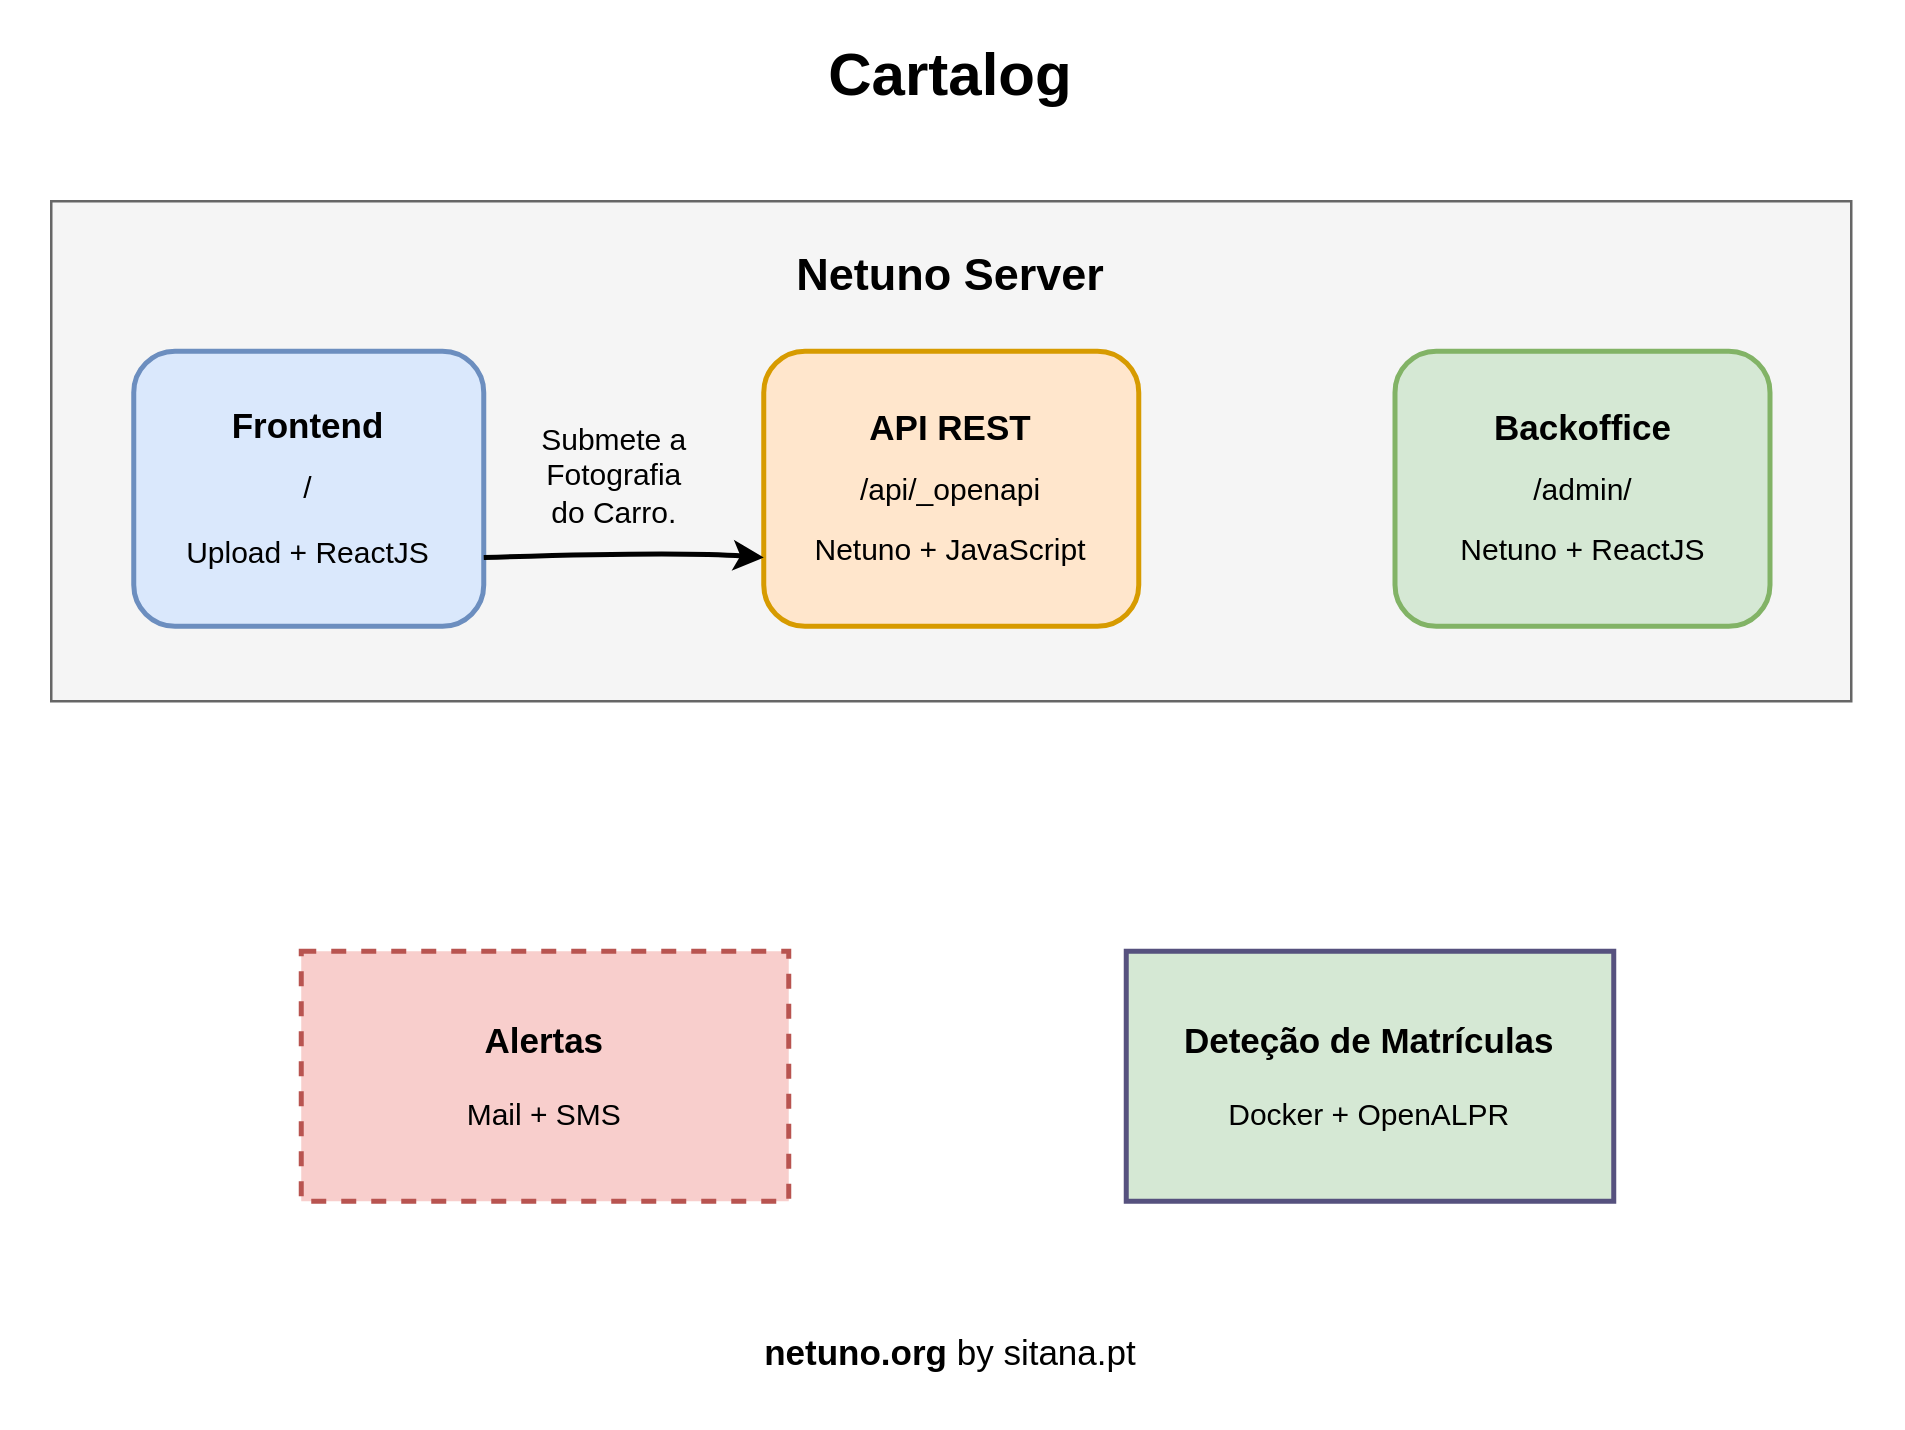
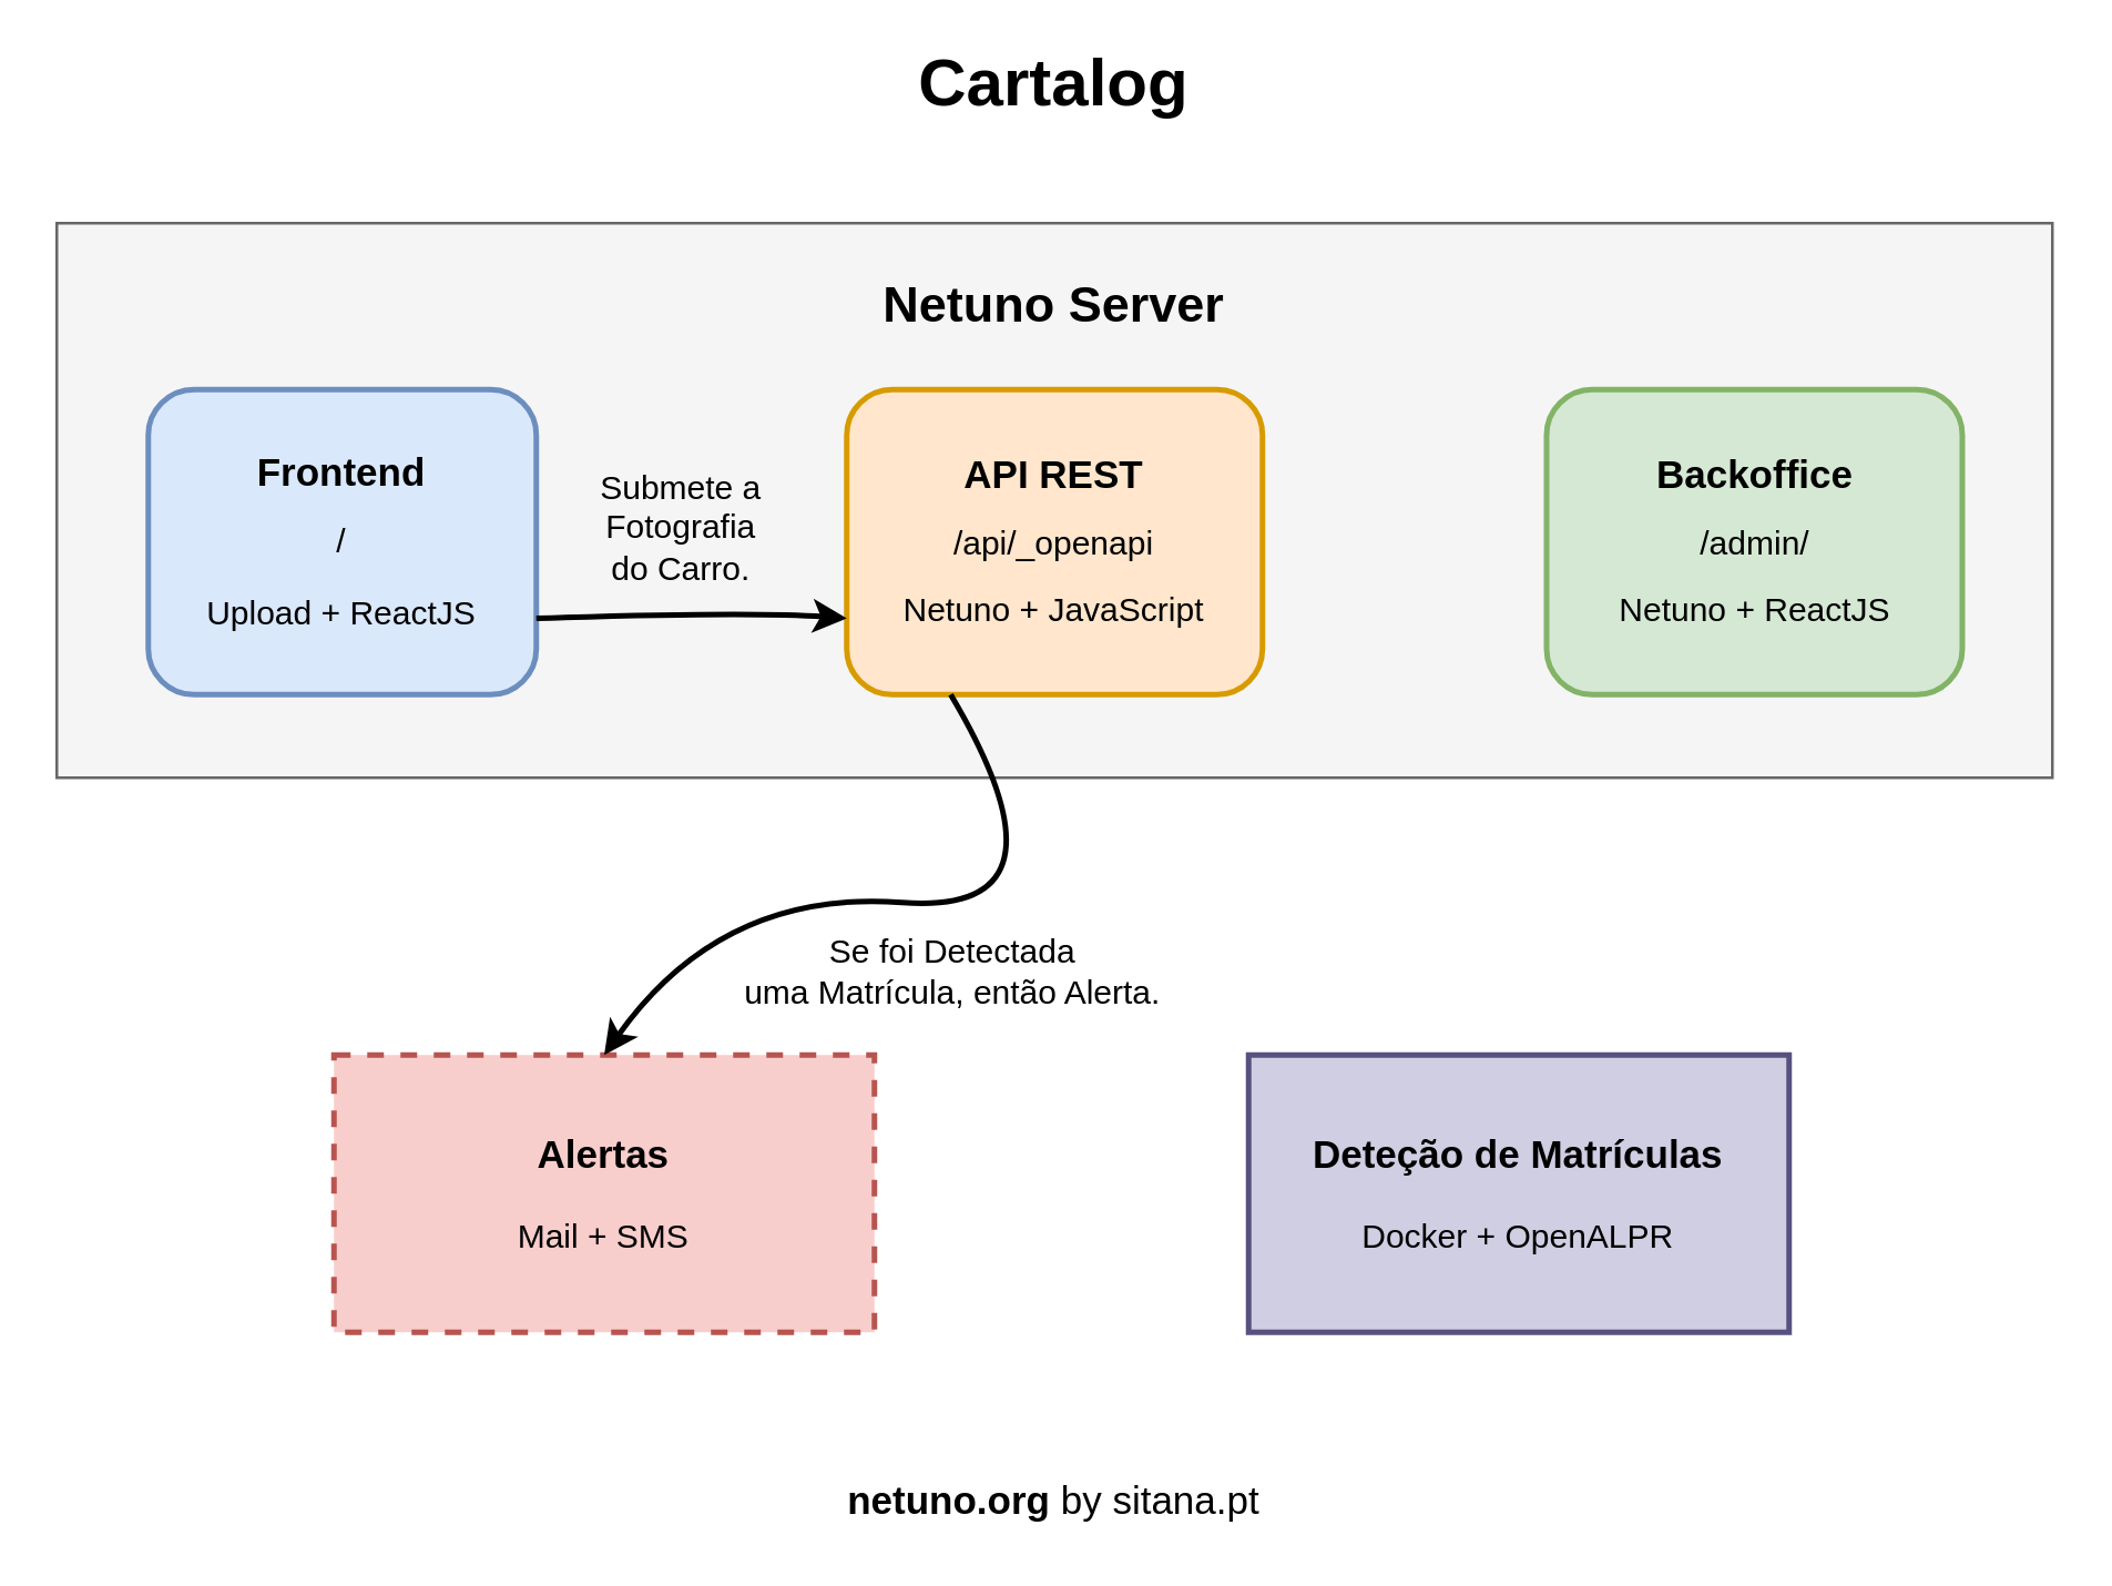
+ <mxCell id="8" value="Se foi Detectada &lt;br&gt;uma Matrícula, então Alerta." style="endArrow=classic;html=1;fontSize=12;exitX=0.25;exitY=1;exitDx=0;exitDy=0;entryX=0.5;entryY=0;entryDx=0;entryDy=0;curved=1;labelBorderColor=none;spacingTop=0;strokeWidth=2;labelBackgroundColor=none;" edge="1" parent="1" source="5" target="7"><mxGeometry x="-0.421" y="-51" width="50" height="50" relative="1" as="geometry"><mxPoint x="70" y="540" as="sourcePoint" /><mxPoint x="120" y="490" as="targetPoint" /><Array as="points"><mxPoint x="390" y="330" /><mxPoint x="260" y="320" /></Array><mxPoint as="offset" /></mxGeometry></mxCell>
- <mxCell id="6" value="&lt;font style=&quot;font-size: 14px&quot;&gt;&lt;b&gt;Deteção de Matrículas&lt;br&gt;&lt;/b&gt;&lt;/font&gt;&lt;br&gt;Docker + OpenALPR" style="rounded=0;whiteSpace=wrap;html=1;fontSize=12;fillColor=#d5e8d4;strokeColor=#56517e;strokeWidth=2;" vertex="1" parent="1"><mxGeometry x="450" y="380" width="195" height="100" as="geometry" /></mxCell>
+ <mxCell id="6" value="&lt;font style=&quot;font-size: 14px&quot;&gt;&lt;b&gt;Deteção de Matrículas&lt;br&gt;&lt;/b&gt;&lt;/font&gt;&lt;br&gt;Docker + OpenALPR" style="rounded=0;whiteSpace=wrap;html=1;fontSize=12;fillColor=#d0cee2;strokeColor=#56517e;strokeWidth=2;" vertex="1" parent="1"><mxGeometry x="450" y="380" width="195" height="100" as="geometry" /></mxCell>
